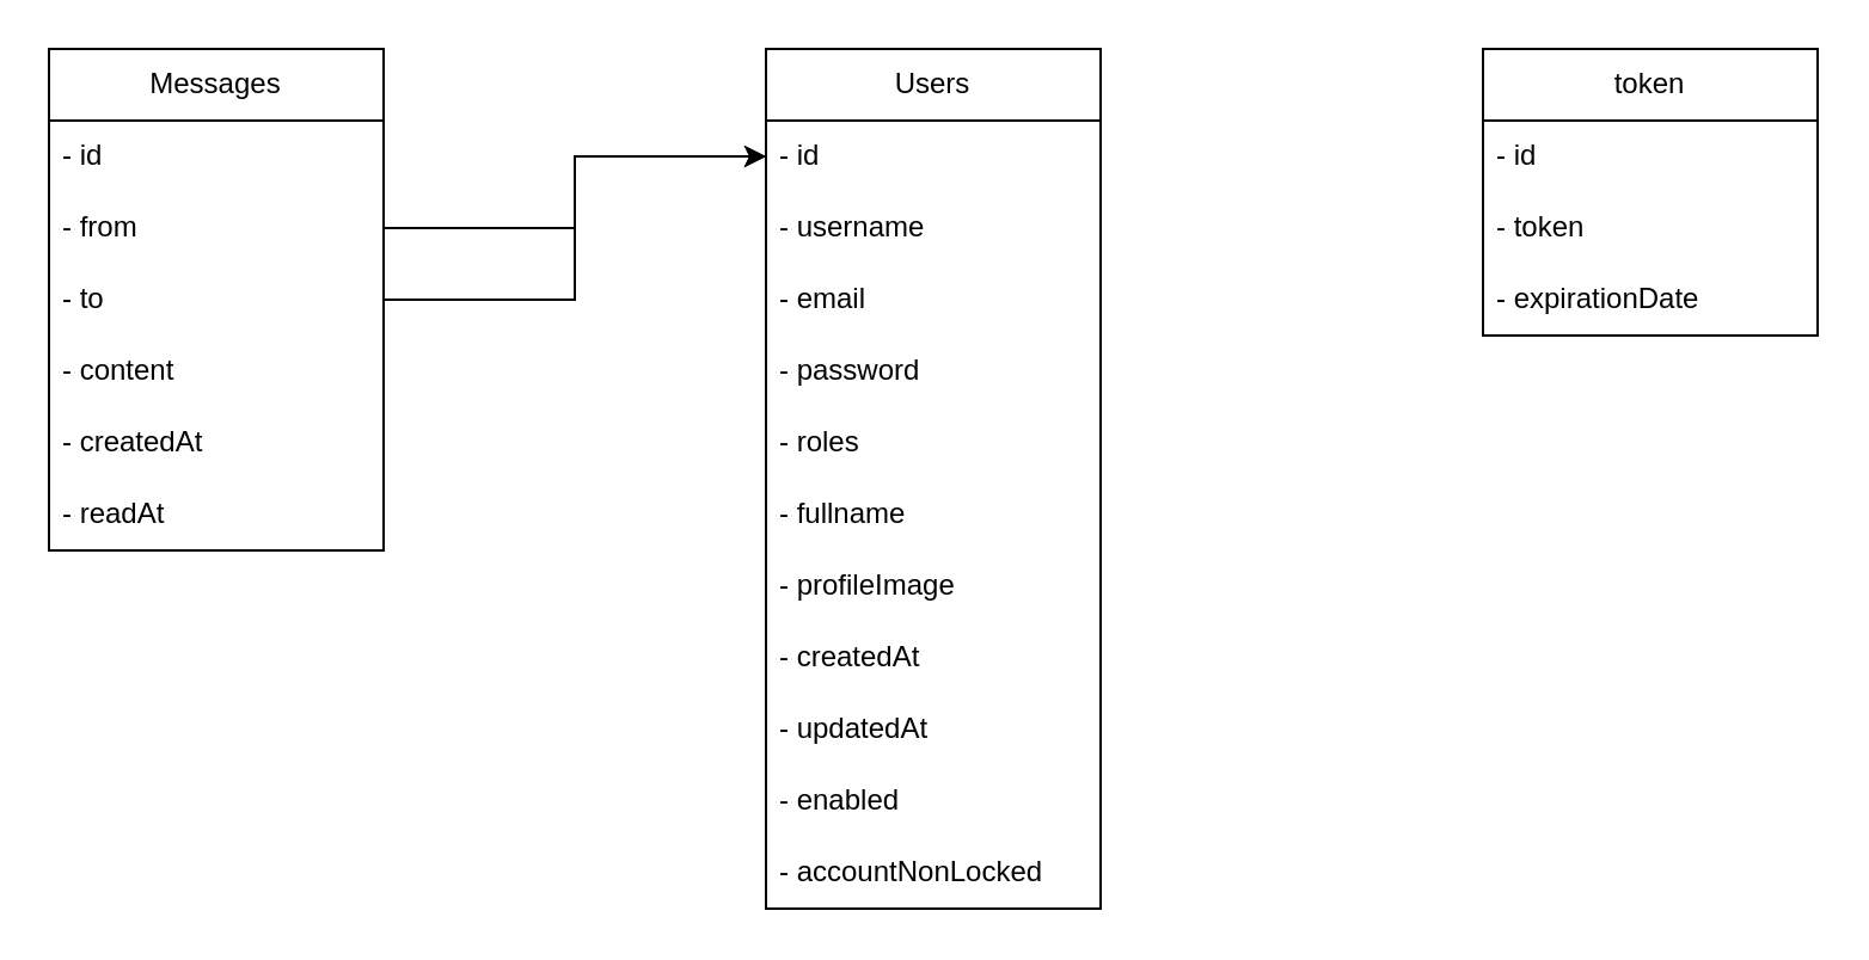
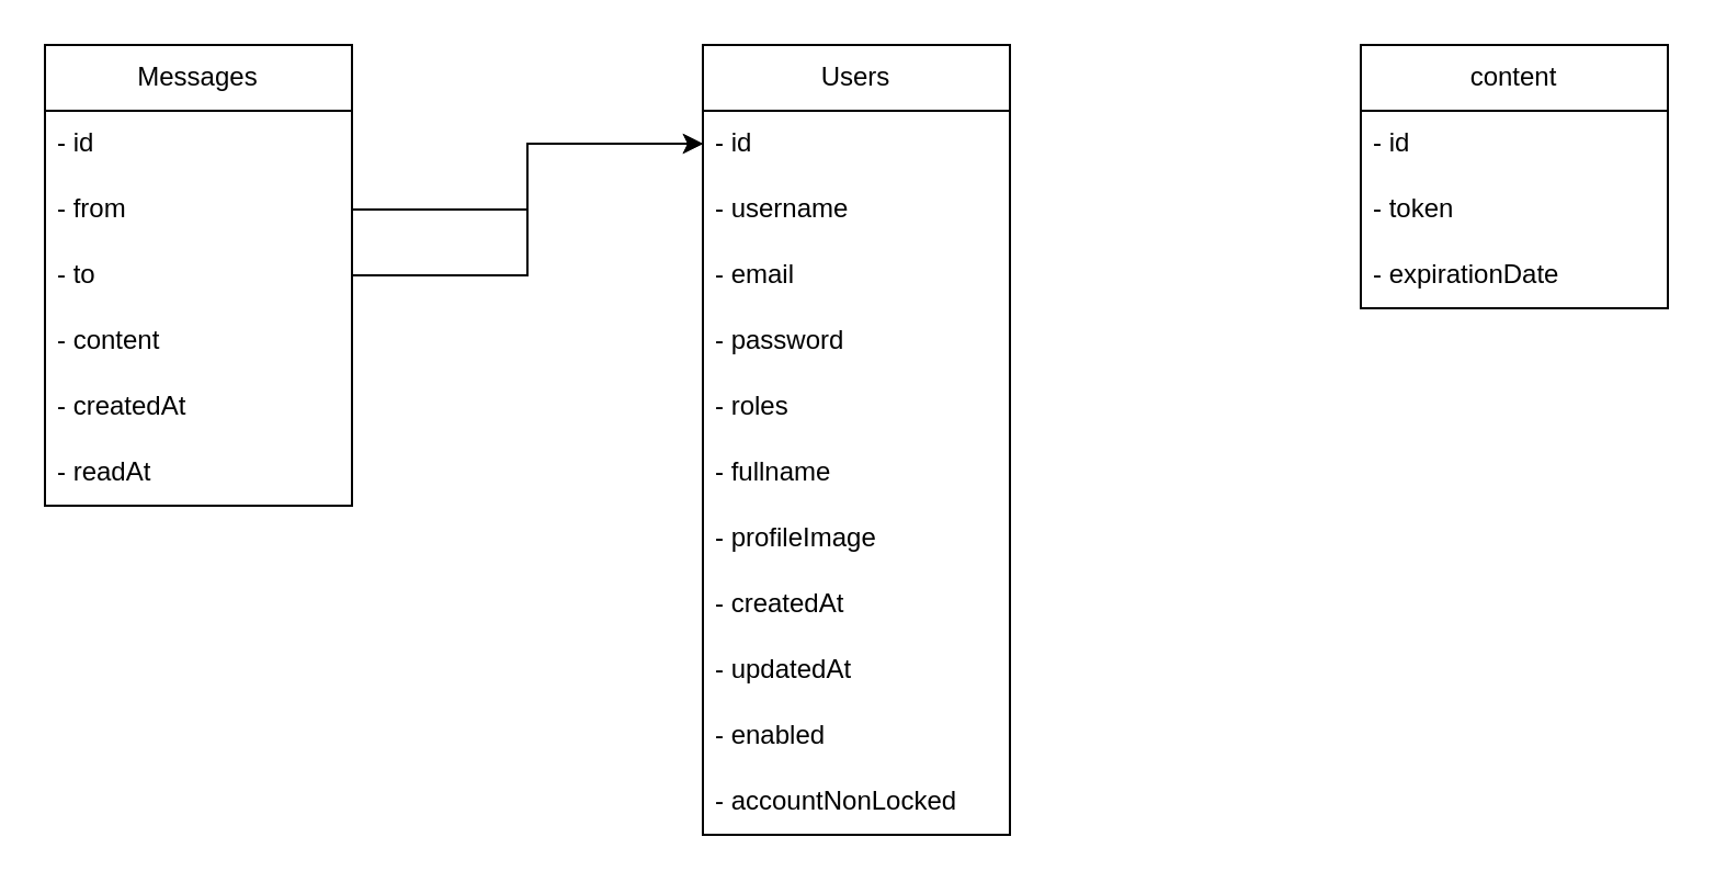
- <mxCell id="21" value="token" style="swimlane;fontStyle=0;childLayout=stackLayout;horizontal=1;startSize=30;horizontalStack=0;resizeParent=1;resizeParentMax=0;resizeLast=0;collapsible=1;marginBottom=0;whiteSpace=wrap;html=1;expand=1;resizable=0;" parent="1" vertex="1"><mxGeometry x="620" y="20" width="140" height="120" as="geometry"><mxRectangle x="120" y="130" width="100" height="30" as="alternateBounds" /></mxGeometry></mxCell>
+ <mxCell id="21" value="content" style="swimlane;fontStyle=0;childLayout=stackLayout;horizontal=1;startSize=30;horizontalStack=0;resizeParent=1;resizeParentMax=0;resizeLast=0;collapsible=1;marginBottom=0;whiteSpace=wrap;html=1;expand=1;resizable=0;" parent="1" vertex="1"><mxGeometry x="620" y="20" width="140" height="120" as="geometry"><mxRectangle x="120" y="130" width="100" height="30" as="alternateBounds" /></mxGeometry></mxCell>
